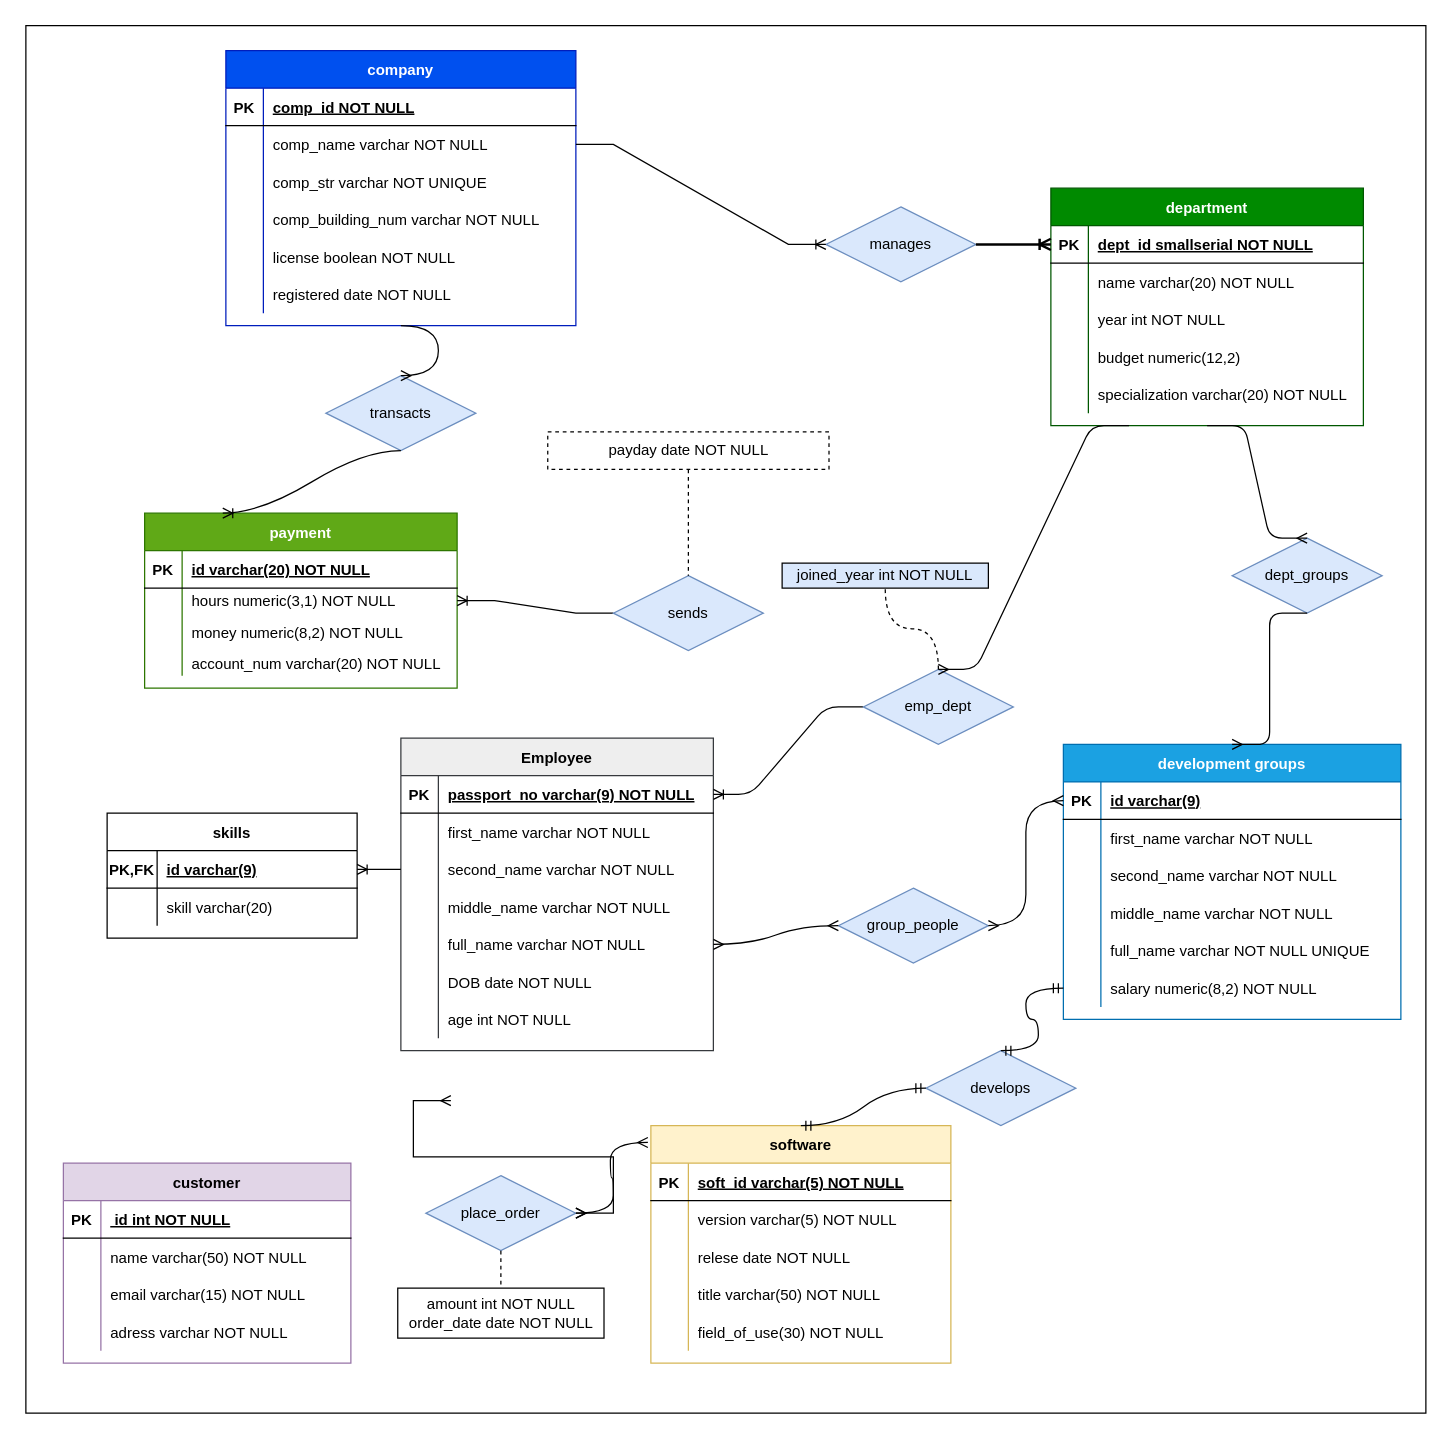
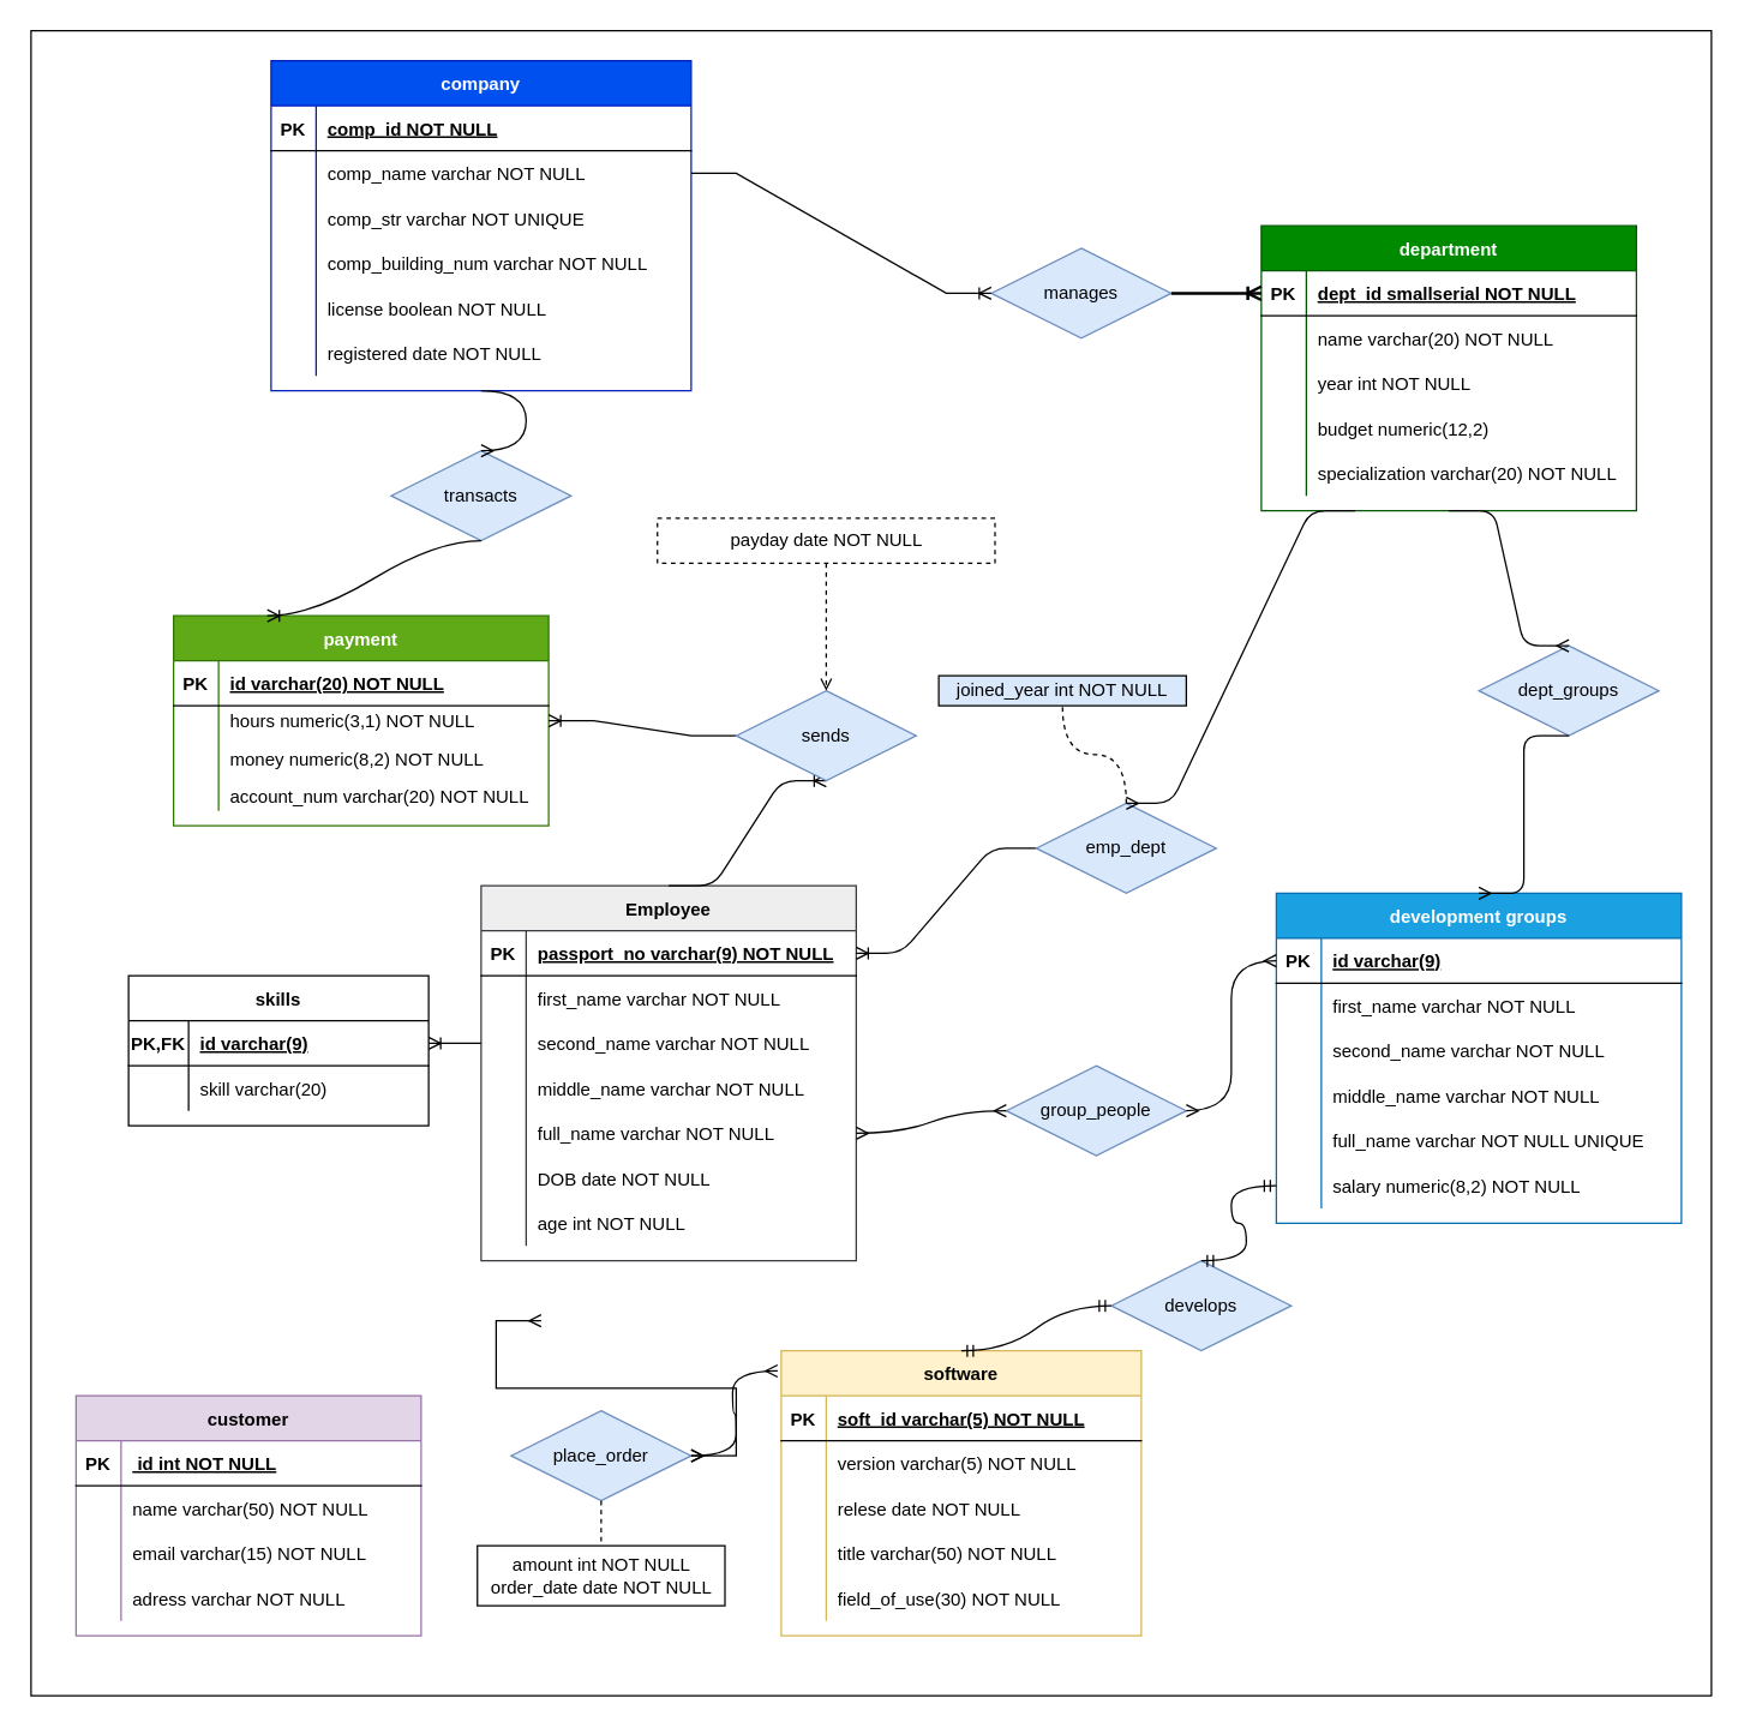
- <mxCell id="50" value="" style="endArrow=none;html=1;rounded=0;dashed=1;edgeStyle=orthogonalEdgeStyle;exitX=0.5;exitY=1;exitDx=0;exitDy=0;entryX=0.5;entryY=0;entryDx=0;entryDy=0;" edge="1" parent="1" source="49" target="48"><mxGeometry relative="1" as="geometry"><mxPoint x="420" y="400" as="sourcePoint" /><mxPoint x="580" y="400" as="targetPoint" /></mxGeometry></mxCell>
+ <mxCell id="50" value="" style="endArrow=open;html=1;rounded=0;dashed=1;edgeStyle=orthogonalEdgeStyle;exitX=0.5;exitY=1;exitDx=0;exitDy=0;entryX=0.5;entryY=0;entryDx=0;entryDy=0;" edge="1" parent="1" source="49" target="48"><mxGeometry relative="1" as="geometry"><mxPoint x="420" y="400" as="sourcePoint" /><mxPoint x="580" y="400" as="targetPoint" /></mxGeometry></mxCell>
+ <mxCell id="39" value="" style="edgeStyle=entityRelationEdgeStyle;fontSize=12;html=1;endArrow=ERoneToMany;rounded=1;entryX=0.5;entryY=1;entryDx=0;entryDy=0;exitX=0.5;exitY=0;exitDx=0;exitDy=0;" edge="1" parent="1" source="3" target="48"><mxGeometry width="100" height="100" relative="1" as="geometry"><mxPoint x="580" y="540" as="sourcePoint" /><mxPoint x="370" y="400" as="targetPoint" /></mxGeometry></mxCell>
